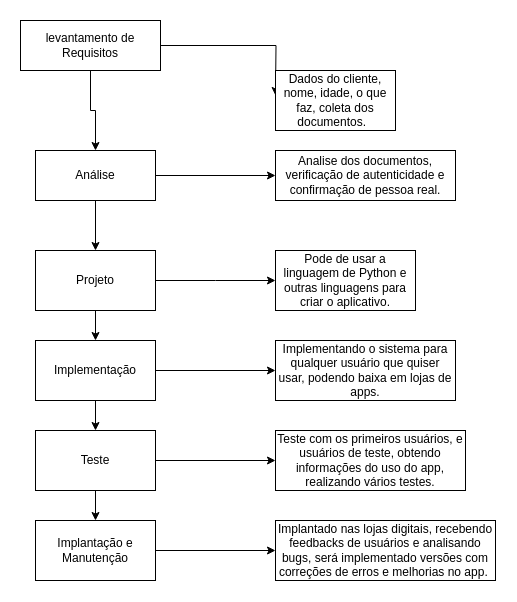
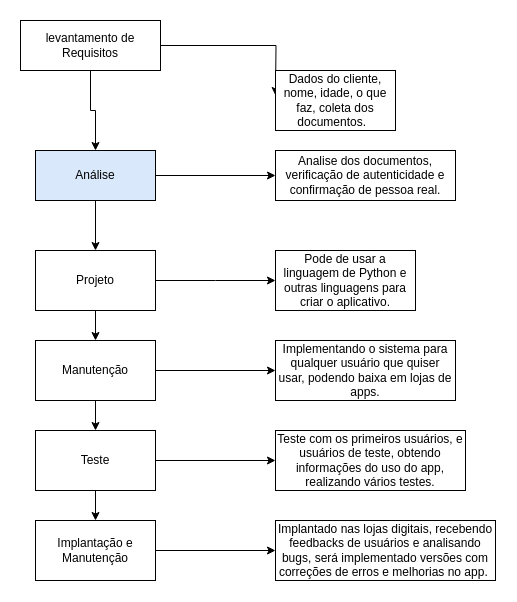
- <mxCell id="7" value="Análise" style="whiteSpace=wrap;html=1;" vertex="1" parent="1"><mxGeometry x="35" y="150" width="120" height="50" as="geometry" /></mxCell>
+ <mxCell id="7" value="Análise" style="whiteSpace=wrap;html=1;fillColor=#dae8fc;" vertex="1" parent="1"><mxGeometry x="35" y="150" width="120" height="50" as="geometry" /></mxCell>
- <mxCell id="13" value="Implementação" style="whiteSpace=wrap;html=1;" vertex="1" parent="1"><mxGeometry x="35" y="340" width="120" height="60" as="geometry" /></mxCell>
+ <mxCell id="13" value="Manutenção" style="whiteSpace=wrap;html=1;" vertex="1" parent="1"><mxGeometry x="35" y="340" width="120" height="60" as="geometry" /></mxCell>
